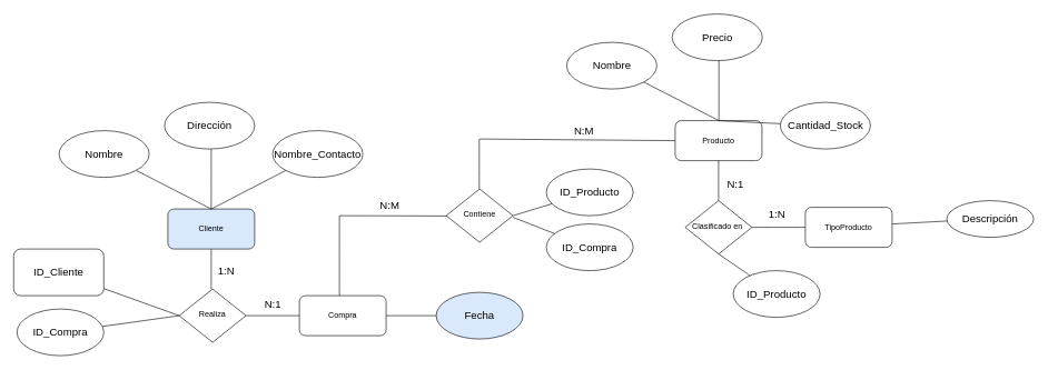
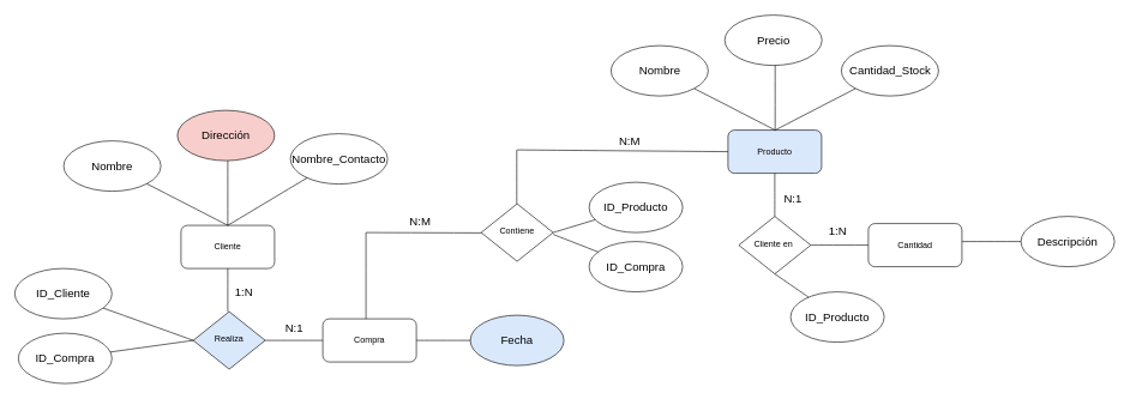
- <mxCell id="12" value="Dirección" style="ellipse;whiteSpace=wrap;html=1;fontSize=16;" vertex="1" parent="1"><mxGeometry x="246" y="153" width="135" height="70" as="geometry" /></mxCell>
+ <mxCell id="12" value="Dirección" style="ellipse;whiteSpace=wrap;html=1;fontSize=16;fillColor=#f8cecc;" vertex="1" parent="1"><mxGeometry x="246" y="153" width="135" height="70" as="geometry" /></mxCell>
- <mxCell id="35" value="Cantidad_Stock" style="ellipse;whiteSpace=wrap;html=1;fontSize=16;" vertex="1" parent="1"><mxGeometry x="1168.5" y="153" width="135" height="70" as="geometry" /></mxCell>
+ <mxCell id="35" value="Cantidad_Stock" style="ellipse;whiteSpace=wrap;html=1;fontSize=16;" vertex="1" parent="1"><mxGeometry x="1168.5" y="63" width="135" height="70" as="geometry" /></mxCell>
- <mxCell id="2" value="Producto" style="rounded=1;whiteSpace=wrap;html=1;fontSize=12;glass=0;strokeWidth=1;shadow=0;" parent="1" vertex="1"><mxGeometry x="1011" y="180.5" width="130" height="60" as="geometry" /></mxCell>
+ <mxCell id="2" value="Producto" style="rounded=1;whiteSpace=wrap;html=1;fontSize=12;glass=0;strokeWidth=1;shadow=0;fillColor=#dae8fc;" parent="1" vertex="1"><mxGeometry x="1011" y="180.5" width="130" height="60" as="geometry" /></mxCell>
- <mxCell id="11" value="Nombre_Contacto" style="ellipse;whiteSpace=wrap;html=1;fontSize=16;" vertex="1" parent="1"><mxGeometry x="408" y="195.5" width="135" height="70" as="geometry" /></mxCell>
+ <mxCell id="11" value="Nombre_Contacto" style="ellipse;whiteSpace=wrap;html=1;fontSize=16;" vertex="1" parent="1"><mxGeometry x="403" y="185.5" width="135" height="70" as="geometry" /></mxCell>
- <mxCell id="9" value="Descripción" style="ellipse;whiteSpace=wrap;html=1;fontSize=16;" vertex="1" parent="1"><mxGeometry x="1418" y="300.5" width="130" height="55" as="geometry" /></mxCell>
+ <mxCell id="9" value="Descripción" style="ellipse;whiteSpace=wrap;html=1;fontSize=16;" vertex="1" parent="1"><mxGeometry x="1418" y="300.5" width="130" height="70" as="geometry" /></mxCell>
- <mxCell id="3" value="Clasificado en&amp;nbsp;" style="rhombus;whiteSpace=wrap;html=1;shadow=0;fontFamily=Helvetica;fontSize=12;align=center;strokeWidth=1;spacing=6;spacingTop=-4;" parent="1" vertex="1"><mxGeometry x="1026" y="300.5" width="100" height="80" as="geometry" /></mxCell>
+ <mxCell id="3" value="Cliente en&amp;nbsp;" style="rhombus;whiteSpace=wrap;html=1;shadow=0;fontFamily=Helvetica;fontSize=12;align=center;strokeWidth=1;spacing=6;spacingTop=-4;" parent="1" vertex="1"><mxGeometry x="1026" y="300.5" width="100" height="80" as="geometry" /></mxCell>
- <mxCell id="4" value="TipoProducto" style="rounded=1;whiteSpace=wrap;html=1;fontSize=12;glass=0;strokeWidth=1;shadow=0;" parent="1" vertex="1"><mxGeometry x="1206" y="310.5" width="130" height="60" as="geometry" /></mxCell>
+ <mxCell id="4" value="Cantidad" style="rounded=1;whiteSpace=wrap;html=1;fontSize=12;glass=0;strokeWidth=1;shadow=0;" parent="1" vertex="1"><mxGeometry x="1206" y="310.5" width="130" height="60" as="geometry" /></mxCell>
- <mxCell id="7" value="Cliente" style="rounded=1;whiteSpace=wrap;html=1;fontSize=12;glass=0;strokeWidth=1;shadow=0;fillColor=#dae8fc;" parent="1" vertex="1"><mxGeometry x="251" y="313" width="130" height="60" as="geometry" /></mxCell>
+ <mxCell id="7" value="Cliente" style="rounded=1;whiteSpace=wrap;html=1;fontSize=12;glass=0;strokeWidth=1;shadow=0;" parent="1" vertex="1"><mxGeometry x="251" y="313" width="130" height="60" as="geometry" /></mxCell>
- <mxCell id="14" value="ID_Cliente" style="whiteSpace=wrap;html=1;fontSize=16;rounded=1;" vertex="1" parent="1"><mxGeometry x="20" y="373" width="135" height="70" as="geometry" /></mxCell>
+ <mxCell id="14" value="ID_Cliente" style="ellipse;whiteSpace=wrap;html=1;fontSize=16;" vertex="1" parent="1"><mxGeometry x="20" y="373" width="135" height="70" as="geometry" /></mxCell>
- <mxCell id="5" value="Realiza" style="rhombus;whiteSpace=wrap;html=1;shadow=0;fontFamily=Helvetica;fontSize=12;align=center;strokeWidth=1;spacing=6;spacingTop=-4;" parent="1" vertex="1"><mxGeometry x="268" y="433" width="100" height="80" as="geometry" /></mxCell>
+ <mxCell id="5" value="Realiza" style="rhombus;whiteSpace=wrap;html=1;shadow=0;fontFamily=Helvetica;fontSize=12;align=center;strokeWidth=1;spacing=6;spacingTop=-4;fillColor=#dae8fc;" parent="1" vertex="1"><mxGeometry x="268" y="433" width="100" height="80" as="geometry" /></mxCell>
